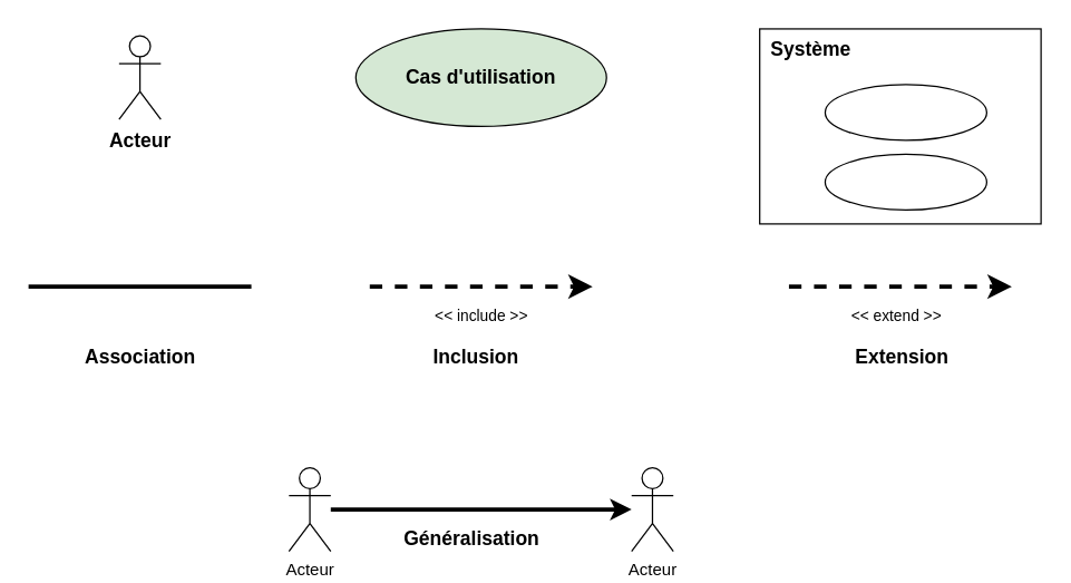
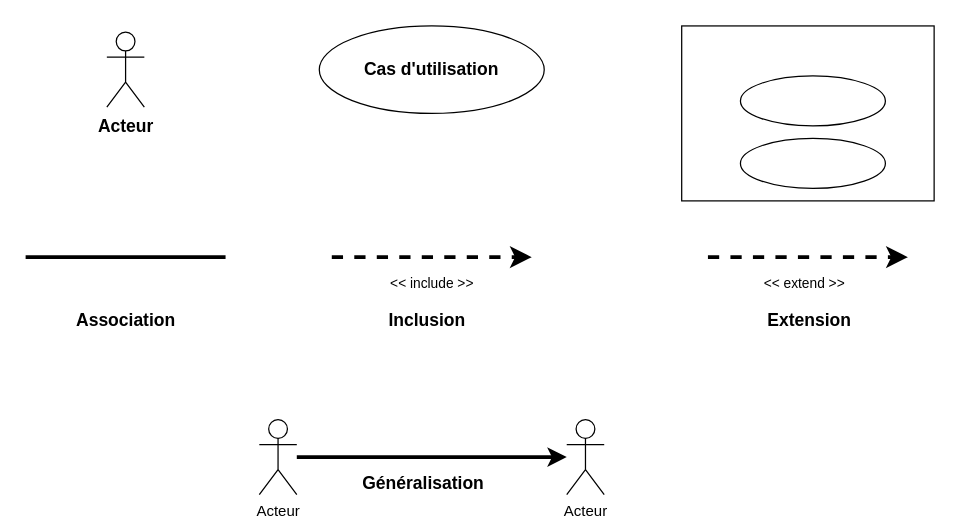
- <mxCell id="17" value="&lt;b&gt;&lt;font style=&quot;font-size: 14px;&quot;&gt;Système&lt;/font&gt;&lt;/b&gt;" style="text;html=1;align=center;verticalAlign=middle;whiteSpace=wrap;rounded=0;container=0;" vertex="1" parent="14"><mxGeometry width="60" height="30" as="geometry" /></mxCell>
- <mxCell id="3" value="&lt;b&gt;&lt;font style=&quot;font-size: 14px;&quot;&gt;Cas d'utilisation&lt;/font&gt;&lt;/b&gt;" style="ellipse;whiteSpace=wrap;html=1;fillColor=#d5e8d4;" vertex="1" parent="1"><mxGeometry x="255" y="20" width="180" height="70" as="geometry" /></mxCell>
+ <mxCell id="3" value="&lt;b&gt;&lt;font style=&quot;font-size: 14px;&quot;&gt;Cas d'utilisation&lt;/font&gt;&lt;/b&gt;" style="ellipse;whiteSpace=wrap;html=1;" vertex="1" parent="1"><mxGeometry x="255" y="20" width="180" height="70" as="geometry" /></mxCell>
